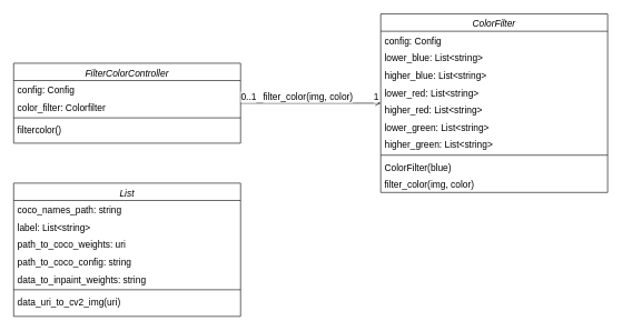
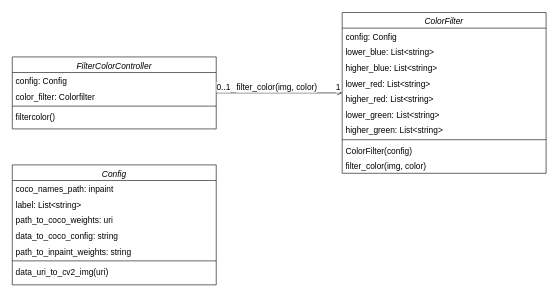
- <mxCell id="16" value="ColorFilter(blue)" style="text;align=left;verticalAlign=top;spacingLeft=4;spacingRight=4;overflow=hidden;rotatable=0;points=[[0,0.5],[1,0.5]];portConstraint=eastwest;fontSize=14;" parent="7" vertex="1"><mxGeometry y="216" width="340" height="26" as="geometry" /></mxCell>
+ <mxCell id="16" value="ColorFilter(config)" style="text;align=left;verticalAlign=top;spacingLeft=4;spacingRight=4;overflow=hidden;rotatable=0;points=[[0,0.5],[1,0.5]];portConstraint=eastwest;fontSize=14;" parent="7" vertex="1"><mxGeometry y="216" width="340" height="26" as="geometry" /></mxCell>
- <mxCell id="22" value="List" style="swimlane;fontStyle=2;align=center;verticalAlign=top;childLayout=stackLayout;horizontal=1;startSize=26;horizontalStack=0;resizeParent=1;resizeLast=0;collapsible=1;marginBottom=0;rounded=0;shadow=0;strokeWidth=1;fontSize=14;" parent="1" vertex="1"><mxGeometry x="20" y="274" width="340" height="200" as="geometry"><mxRectangle x="230" y="140" width="160" height="26" as="alternateBounds" /></mxGeometry></mxCell>
+ <mxCell id="22" value="Config" style="swimlane;fontStyle=2;align=center;verticalAlign=top;childLayout=stackLayout;horizontal=1;startSize=26;horizontalStack=0;resizeParent=1;resizeLast=0;collapsible=1;marginBottom=0;rounded=0;shadow=0;strokeWidth=1;fontSize=14;" parent="1" vertex="1"><mxGeometry x="20" y="274" width="340" height="200" as="geometry"><mxRectangle x="230" y="140" width="160" height="26" as="alternateBounds" /></mxGeometry></mxCell>
- <mxCell id="23" value="coco_names_path: string    " style="text;align=left;verticalAlign=top;spacingLeft=4;spacingRight=4;overflow=hidden;rotatable=0;points=[[0,0.5],[1,0.5]];portConstraint=eastwest;rounded=0;shadow=0;html=0;fontSize=14;" parent="22" vertex="1"><mxGeometry y="26" width="340" height="26" as="geometry" /></mxCell>
+ <mxCell id="23" value="coco_names_path: inpaint    " style="text;align=left;verticalAlign=top;spacingLeft=4;spacingRight=4;overflow=hidden;rotatable=0;points=[[0,0.5],[1,0.5]];portConstraint=eastwest;rounded=0;shadow=0;html=0;fontSize=14;" parent="22" vertex="1"><mxGeometry y="26" width="340" height="26" as="geometry" /></mxCell>
- <mxCell id="26" value="path_to_coco_config: string" style="text;align=left;verticalAlign=top;spacingLeft=4;spacingRight=4;overflow=hidden;rotatable=0;points=[[0,0.5],[1,0.5]];portConstraint=eastwest;rounded=0;shadow=0;html=0;fontSize=14;" parent="22" vertex="1"><mxGeometry y="104" width="340" height="26" as="geometry" /></mxCell>
+ <mxCell id="26" value="data_to_coco_config: string" style="text;align=left;verticalAlign=top;spacingLeft=4;spacingRight=4;overflow=hidden;rotatable=0;points=[[0,0.5],[1,0.5]];portConstraint=eastwest;rounded=0;shadow=0;html=0;fontSize=14;" parent="22" vertex="1"><mxGeometry y="104" width="340" height="26" as="geometry" /></mxCell>
- <mxCell id="27" value="data_to_inpaint_weights: string" style="text;align=left;verticalAlign=top;spacingLeft=4;spacingRight=4;overflow=hidden;rotatable=0;points=[[0,0.5],[1,0.5]];portConstraint=eastwest;rounded=0;shadow=0;html=0;fontSize=14;" parent="22" vertex="1"><mxGeometry y="130" width="340" height="26" as="geometry" /></mxCell>
+ <mxCell id="27" value="path_to_inpaint_weights: string" style="text;align=left;verticalAlign=top;spacingLeft=4;spacingRight=4;overflow=hidden;rotatable=0;points=[[0,0.5],[1,0.5]];portConstraint=eastwest;rounded=0;shadow=0;html=0;fontSize=14;" parent="22" vertex="1"><mxGeometry y="130" width="340" height="26" as="geometry" /></mxCell>
